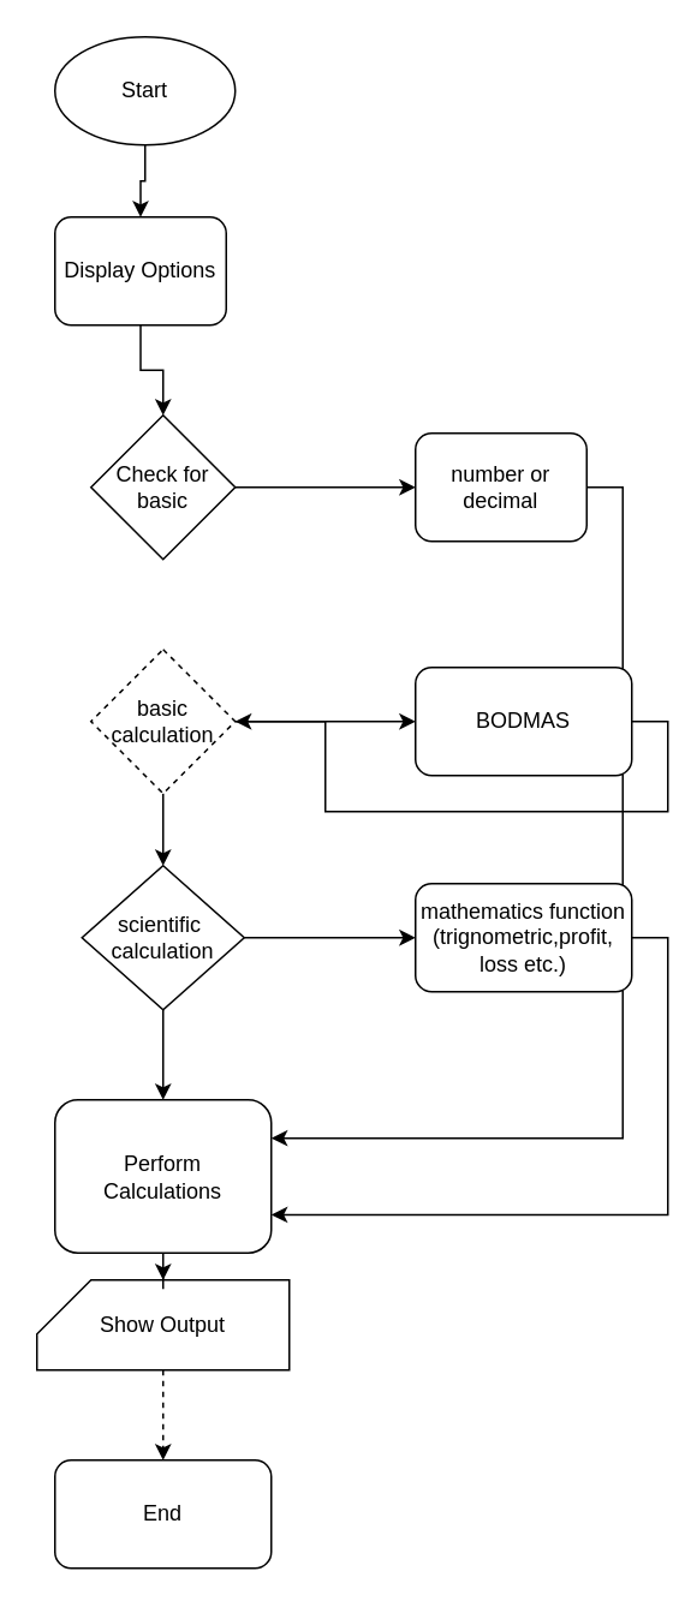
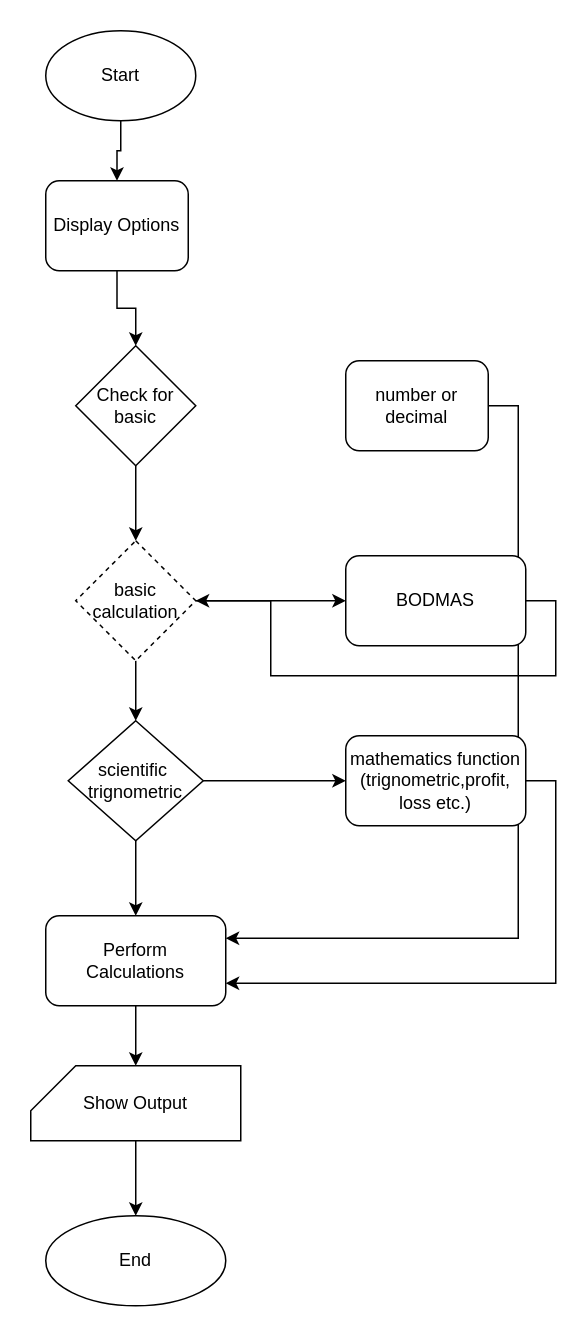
- <mxCell id="6" value="" style="edgeStyle=orthogonalEdgeStyle;rounded=0;orthogonalLoop=1;jettySize=auto;html=1;" parent="1" source="8" target="13" edge="1"><mxGeometry relative="1" as="geometry" /></mxCell>
+ <mxCell id="7" value="" style="edgeStyle=orthogonalEdgeStyle;rounded=0;orthogonalLoop=1;jettySize=auto;html=1;" parent="1" source="8" target="16" edge="1"><mxGeometry relative="1" as="geometry" /></mxCell>
- <mxCell id="19" value="scientific&amp;nbsp;&lt;div&gt;calculation&lt;/div&gt;" style="rhombus;whiteSpace=wrap;html=1;" parent="1" vertex="1"><mxGeometry x="45" y="480" width="90" height="80" as="geometry" /></mxCell>
+ <mxCell id="19" value="scientific&amp;nbsp;&lt;div&gt;trignometric&lt;/div&gt;" style="rhombus;whiteSpace=wrap;html=1;" parent="1" vertex="1"><mxGeometry x="45" y="480" width="90" height="80" as="geometry" /></mxCell>
- <mxCell id="25" value="Perform&lt;div&gt;Calculations&lt;/div&gt;" style="rounded=1;whiteSpace=wrap;html=1;" parent="1" vertex="1"><mxGeometry x="30" y="610" width="120" height="85" as="geometry" /></mxCell>
+ <mxCell id="25" value="Perform&lt;div&gt;Calculations&lt;/div&gt;" style="rounded=1;whiteSpace=wrap;html=1;" parent="1" vertex="1"><mxGeometry x="30" y="610" width="120" height="60" as="geometry" /></mxCell>
- <mxCell id="9" value="" style="edgeStyle=orthogonalEdgeStyle;rounded=0;orthogonalLoop=1;jettySize=auto;html=1;dashed=1;" parent="1" source="10" target="11" edge="1"><mxGeometry relative="1" as="geometry" /></mxCell>
+ <mxCell id="9" value="" style="edgeStyle=orthogonalEdgeStyle;rounded=0;orthogonalLoop=1;jettySize=auto;html=1;" parent="1" source="10" target="11" edge="1"><mxGeometry relative="1" as="geometry" /></mxCell>
- <mxCell id="11" value="End" style="whiteSpace=wrap;html=1;rounded=1;" parent="1" vertex="1"><mxGeometry x="30" y="810" width="120" height="60" as="geometry" /></mxCell>
+ <mxCell id="11" value="End" style="ellipse;whiteSpace=wrap;html=1;" parent="1" vertex="1"><mxGeometry x="30" y="810" width="120" height="60" as="geometry" /></mxCell>
